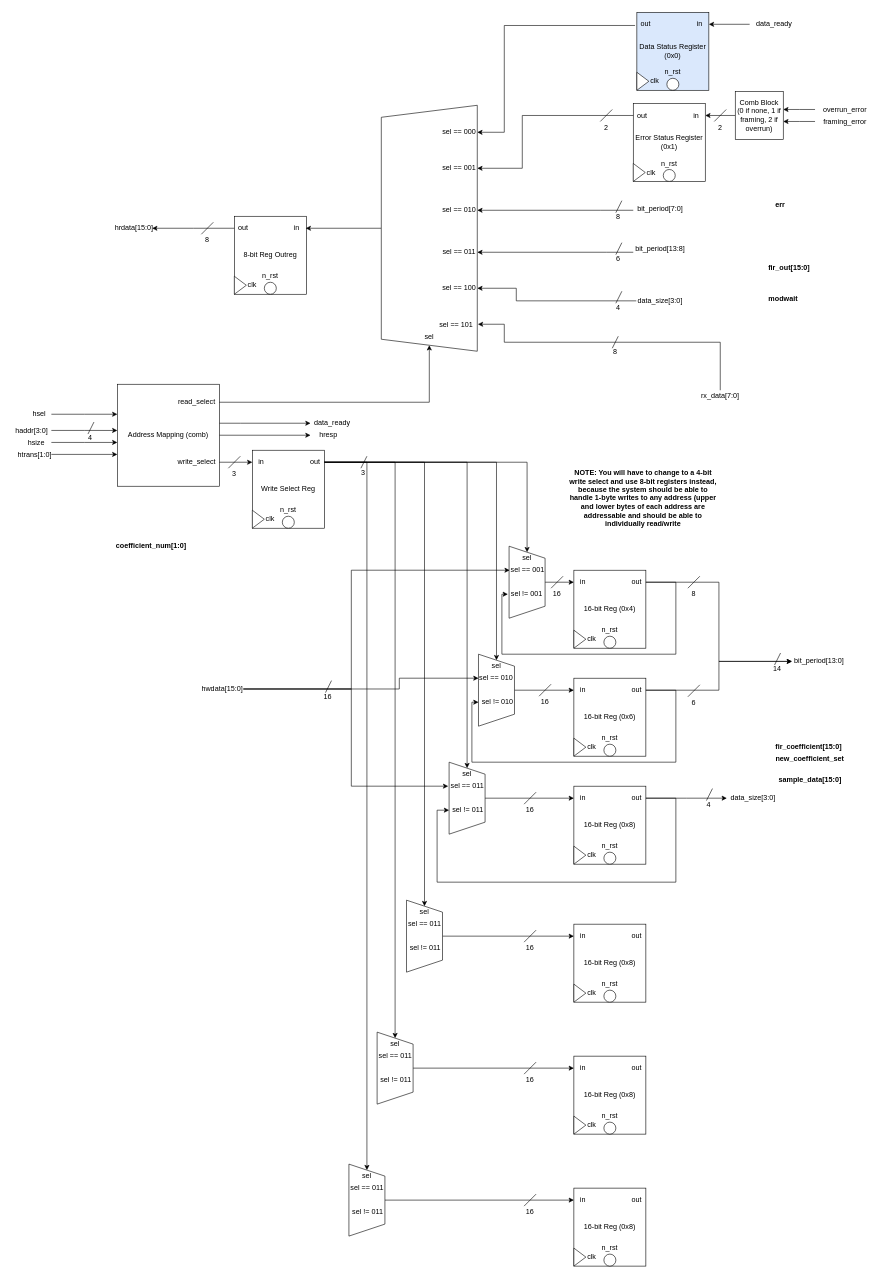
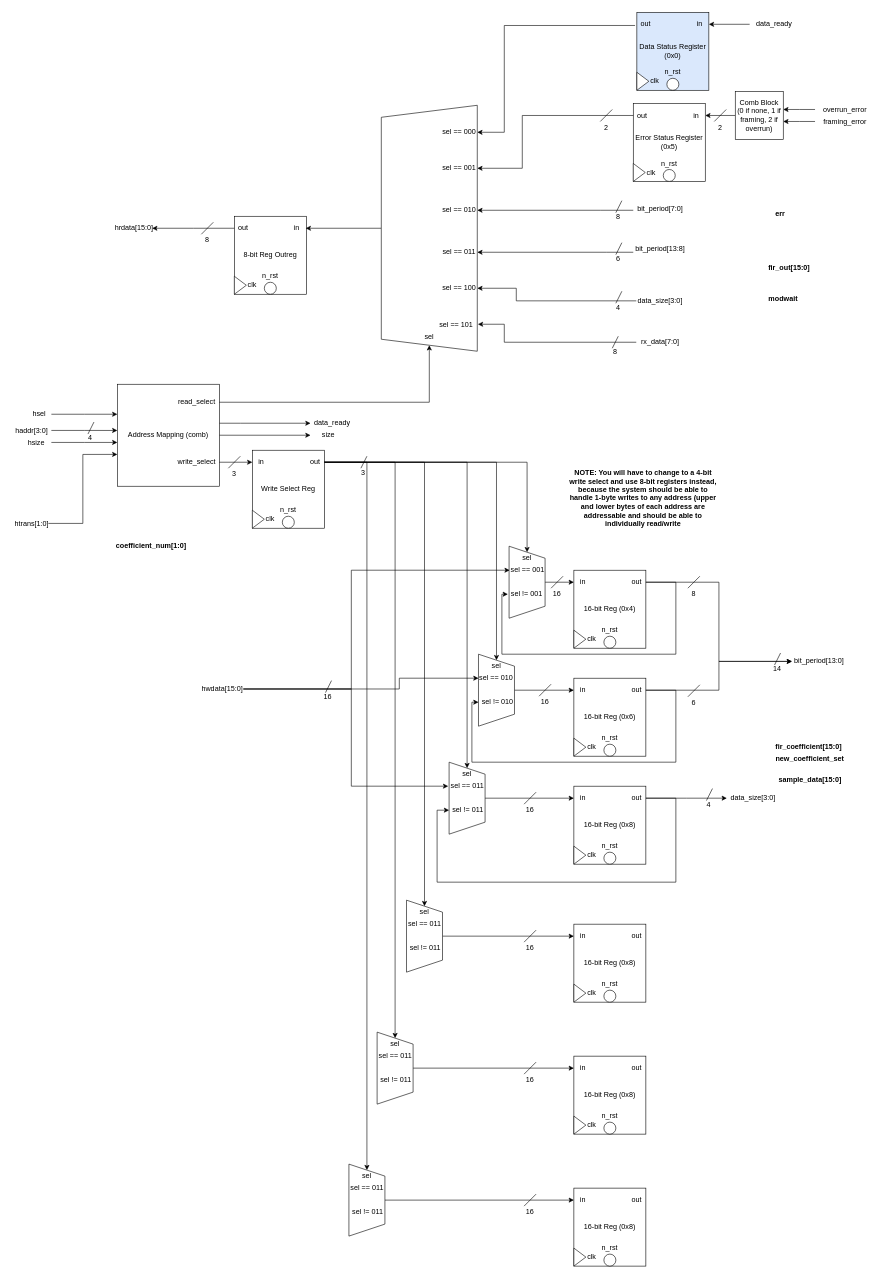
- <mxCell id="126" value="Error Status Register (0x1)" style="rounded=0;whiteSpace=wrap;html=1;" parent="1" vertex="1"><mxGeometry x="1055" y="172" width="120" height="130" as="geometry" /></mxCell>
+ <mxCell id="126" value="Error Status Register (0x5)" style="rounded=0;whiteSpace=wrap;html=1;" parent="1" vertex="1"><mxGeometry x="1055" y="172" width="120" height="130" as="geometry" /></mxCell>
- <mxCell id="164" value="&lt;b&gt;err&lt;/b&gt;" style="text;html=1;strokeColor=none;fillColor=none;align=center;verticalAlign=middle;whiteSpace=wrap;rounded=0;" vertex="1" parent="1"><mxGeometry x="1280" y="331" width="40" height="20" as="geometry" /></mxCell>
+ <mxCell id="164" value="&lt;b&gt;err&lt;/b&gt;" style="text;html=1;strokeColor=none;fillColor=none;align=center;verticalAlign=middle;whiteSpace=wrap;rounded=0;" vertex="1" parent="1"><mxGeometry x="1280" y="346" width="40" height="20" as="geometry" /></mxCell>
- <mxCell id="9" value="&lt;div&gt;rx_data[7:0]&lt;/div&gt;" style="text;html=1;strokeColor=none;fillColor=none;align=center;verticalAlign=middle;whiteSpace=wrap;rounded=0;" parent="1" vertex="1"><mxGeometry x="1160" y="650" width="80" height="20" as="geometry" /></mxCell>
+ <mxCell id="9" value="&lt;div&gt;rx_data[7:0]&lt;/div&gt;" style="text;html=1;strokeColor=none;fillColor=none;align=center;verticalAlign=middle;whiteSpace=wrap;rounded=0;" parent="1" vertex="1"><mxGeometry x="1060" y="560" width="80" height="20" as="geometry" /></mxCell>
- <mxCell id="5" value="hresp" style="text;html=1;strokeColor=none;fillColor=none;align=center;verticalAlign=middle;whiteSpace=wrap;rounded=0;" parent="1" vertex="1"><mxGeometry x="517" y="715" width="60" height="20" as="geometry" /></mxCell>
+ <mxCell id="5" value="size" style="text;html=1;strokeColor=none;fillColor=none;align=center;verticalAlign=middle;whiteSpace=wrap;rounded=0;" parent="1" vertex="1"><mxGeometry x="517" y="715" width="60" height="20" as="geometry" /></mxCell>
- <mxCell id="163" value="htrans[1:0]" style="text;html=1;strokeColor=none;fillColor=none;align=center;verticalAlign=middle;whiteSpace=wrap;rounded=0;" vertex="1" parent="1"><mxGeometry x="30" y="747" width="55" height="20" as="geometry" /></mxCell>
+ <mxCell id="163" value="htrans[1:0]" style="text;html=1;strokeColor=none;fillColor=none;align=center;verticalAlign=middle;whiteSpace=wrap;rounded=0;" vertex="1" parent="1"><mxGeometry x="25" y="862" width="55" height="20" as="geometry" /></mxCell>
